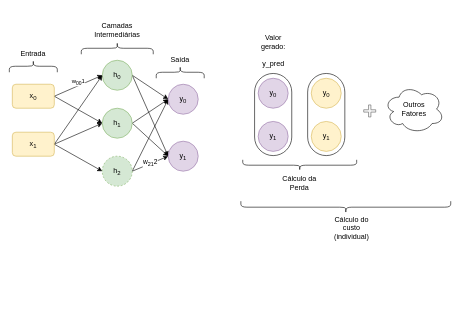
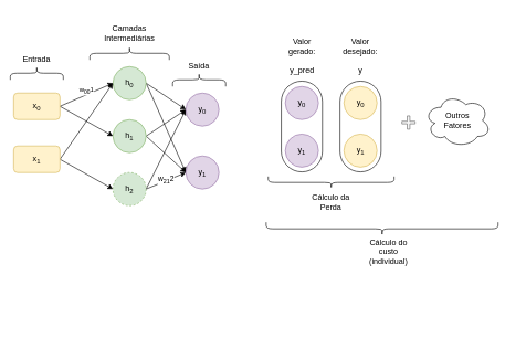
+ <mxCell id="32" value="Valor desejado:&lt;br&gt;&lt;br&gt;y" style="text;html=1;strokeColor=none;fillColor=none;align=center;verticalAlign=bottom;whiteSpace=wrap;rounded=0;" vertex="1" parent="1"><mxGeometry x="510.25" y="45" width="66.5" height="70" as="geometry" /></mxCell>
- <mxCell id="9" style="edgeStyle=none;rounded=0;orthogonalLoop=1;jettySize=auto;html=1;exitX=1;exitY=0.5;exitDx=0;exitDy=0;entryX=0;entryY=0.5;entryDx=0;entryDy=0;" edge="1" parent="1" source="11" target="14"><mxGeometry relative="1" as="geometry" /></mxCell>
